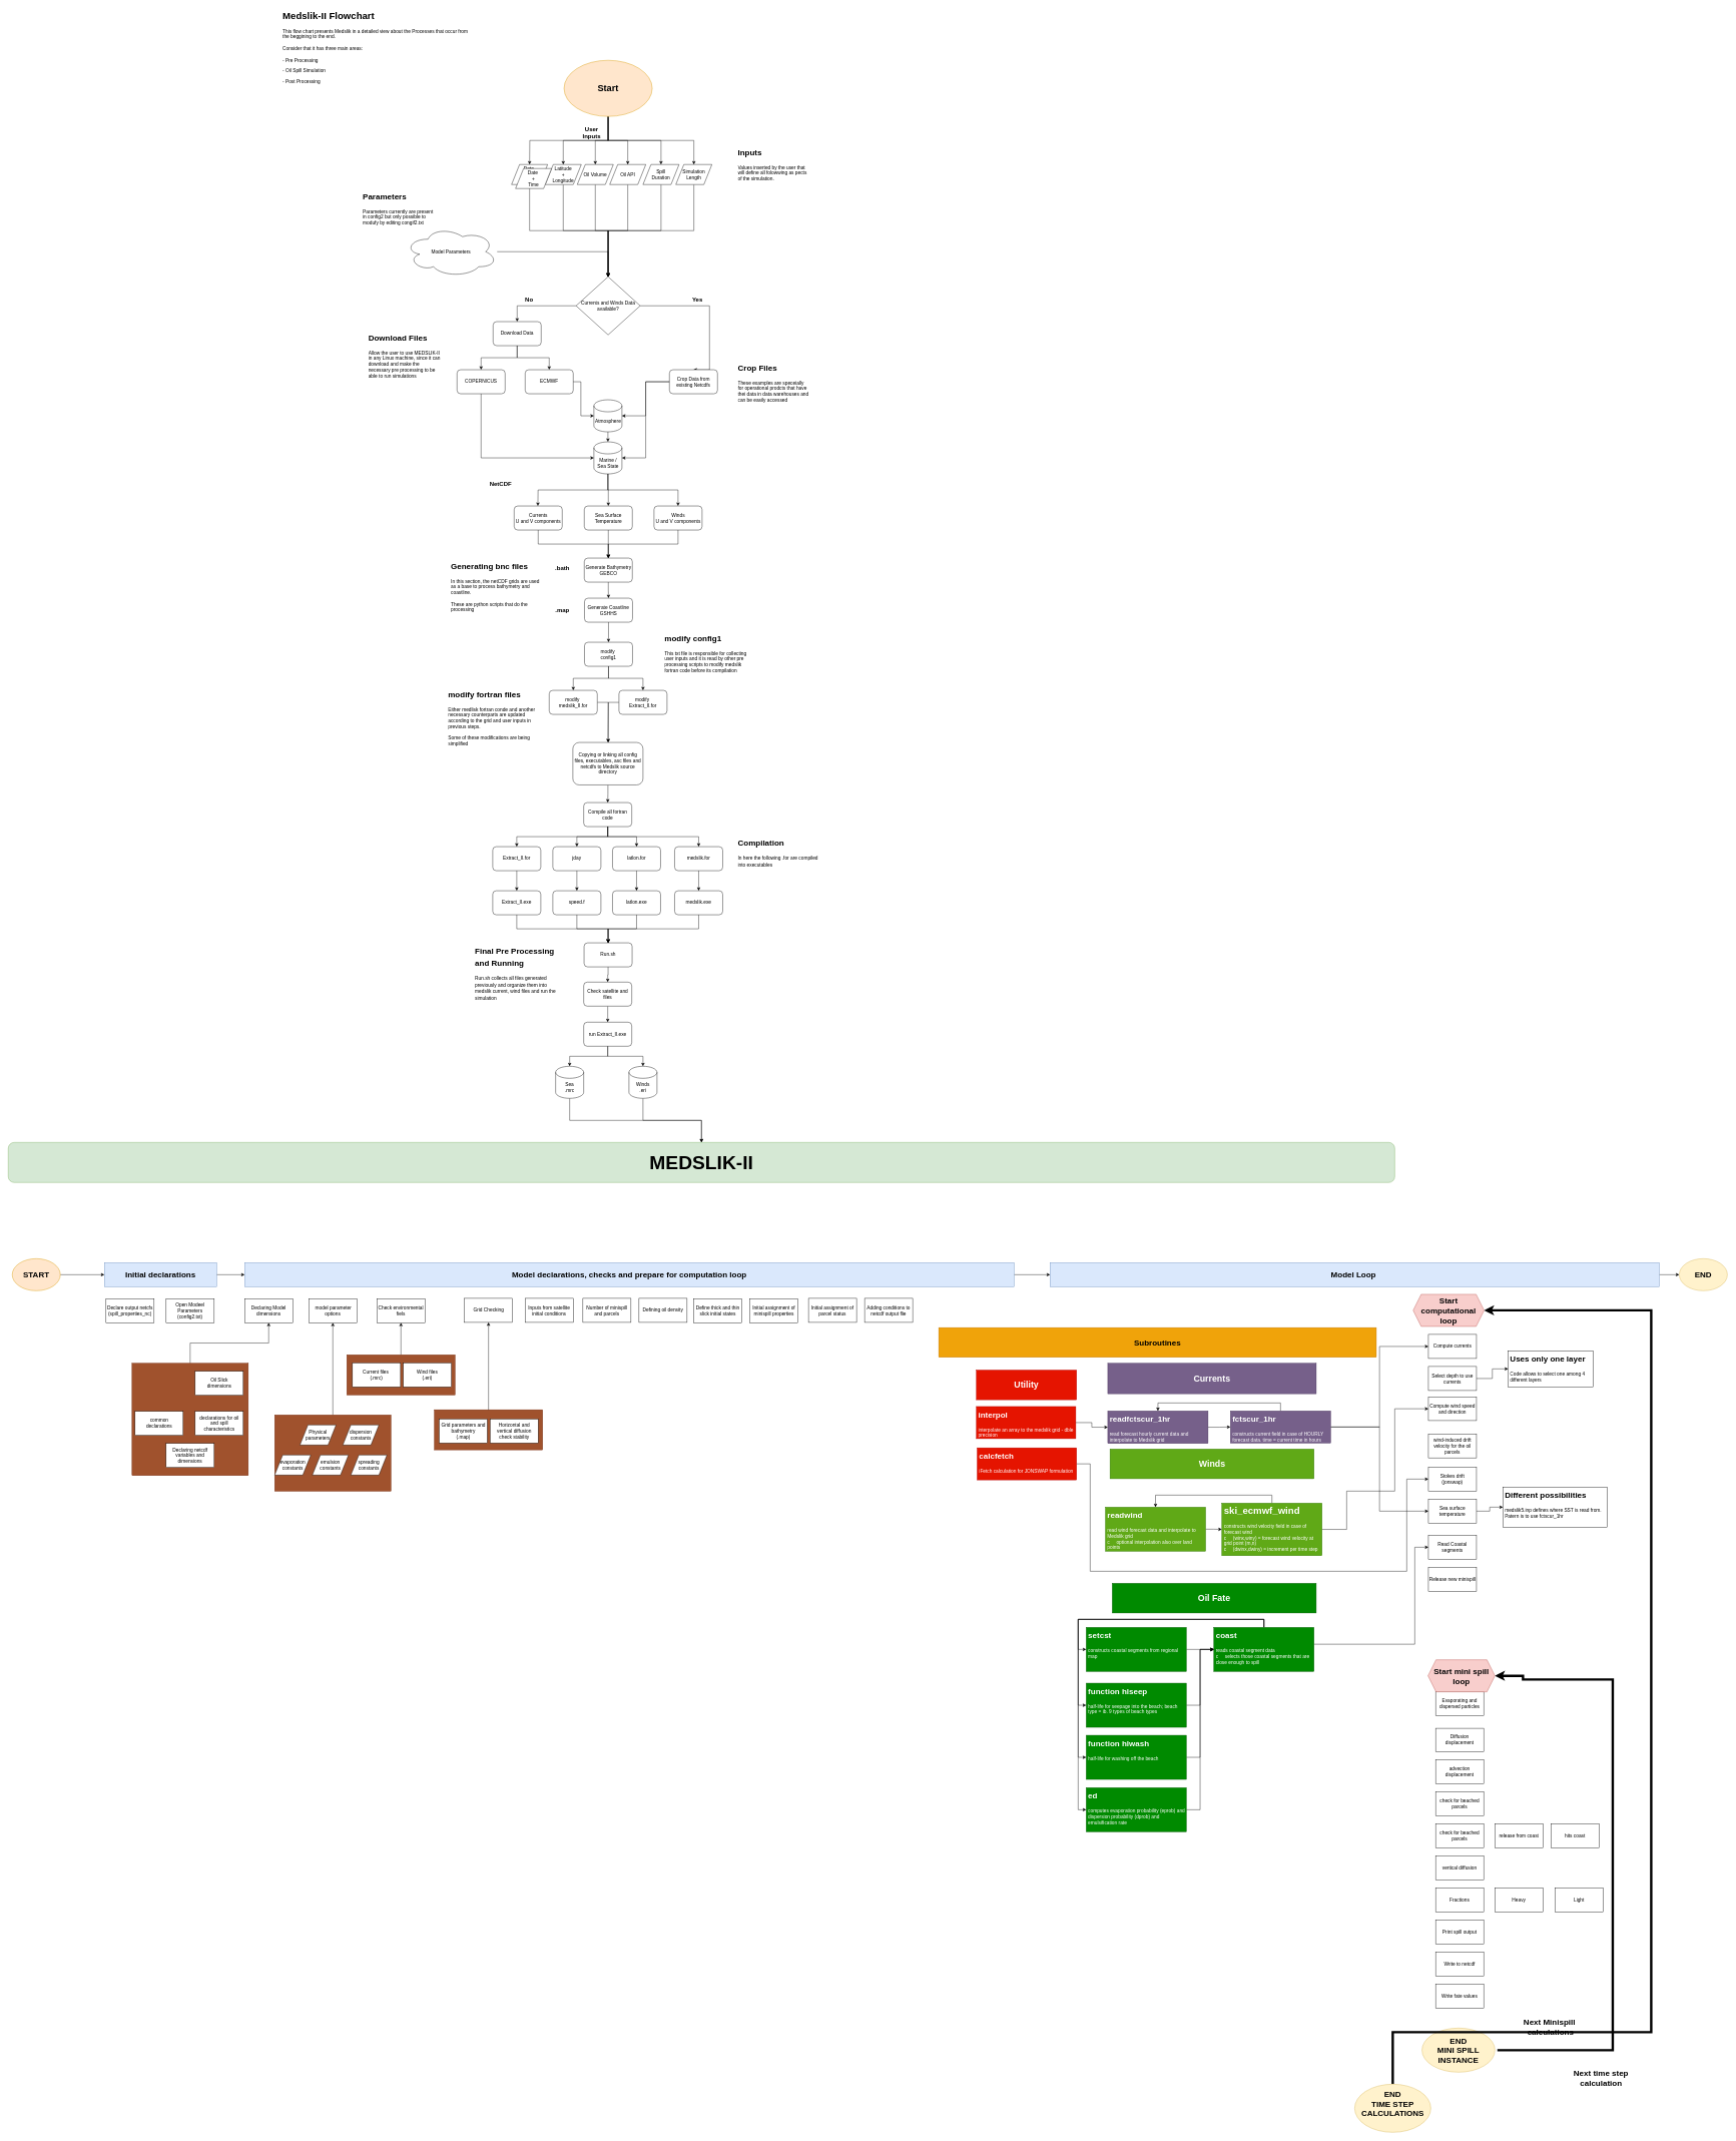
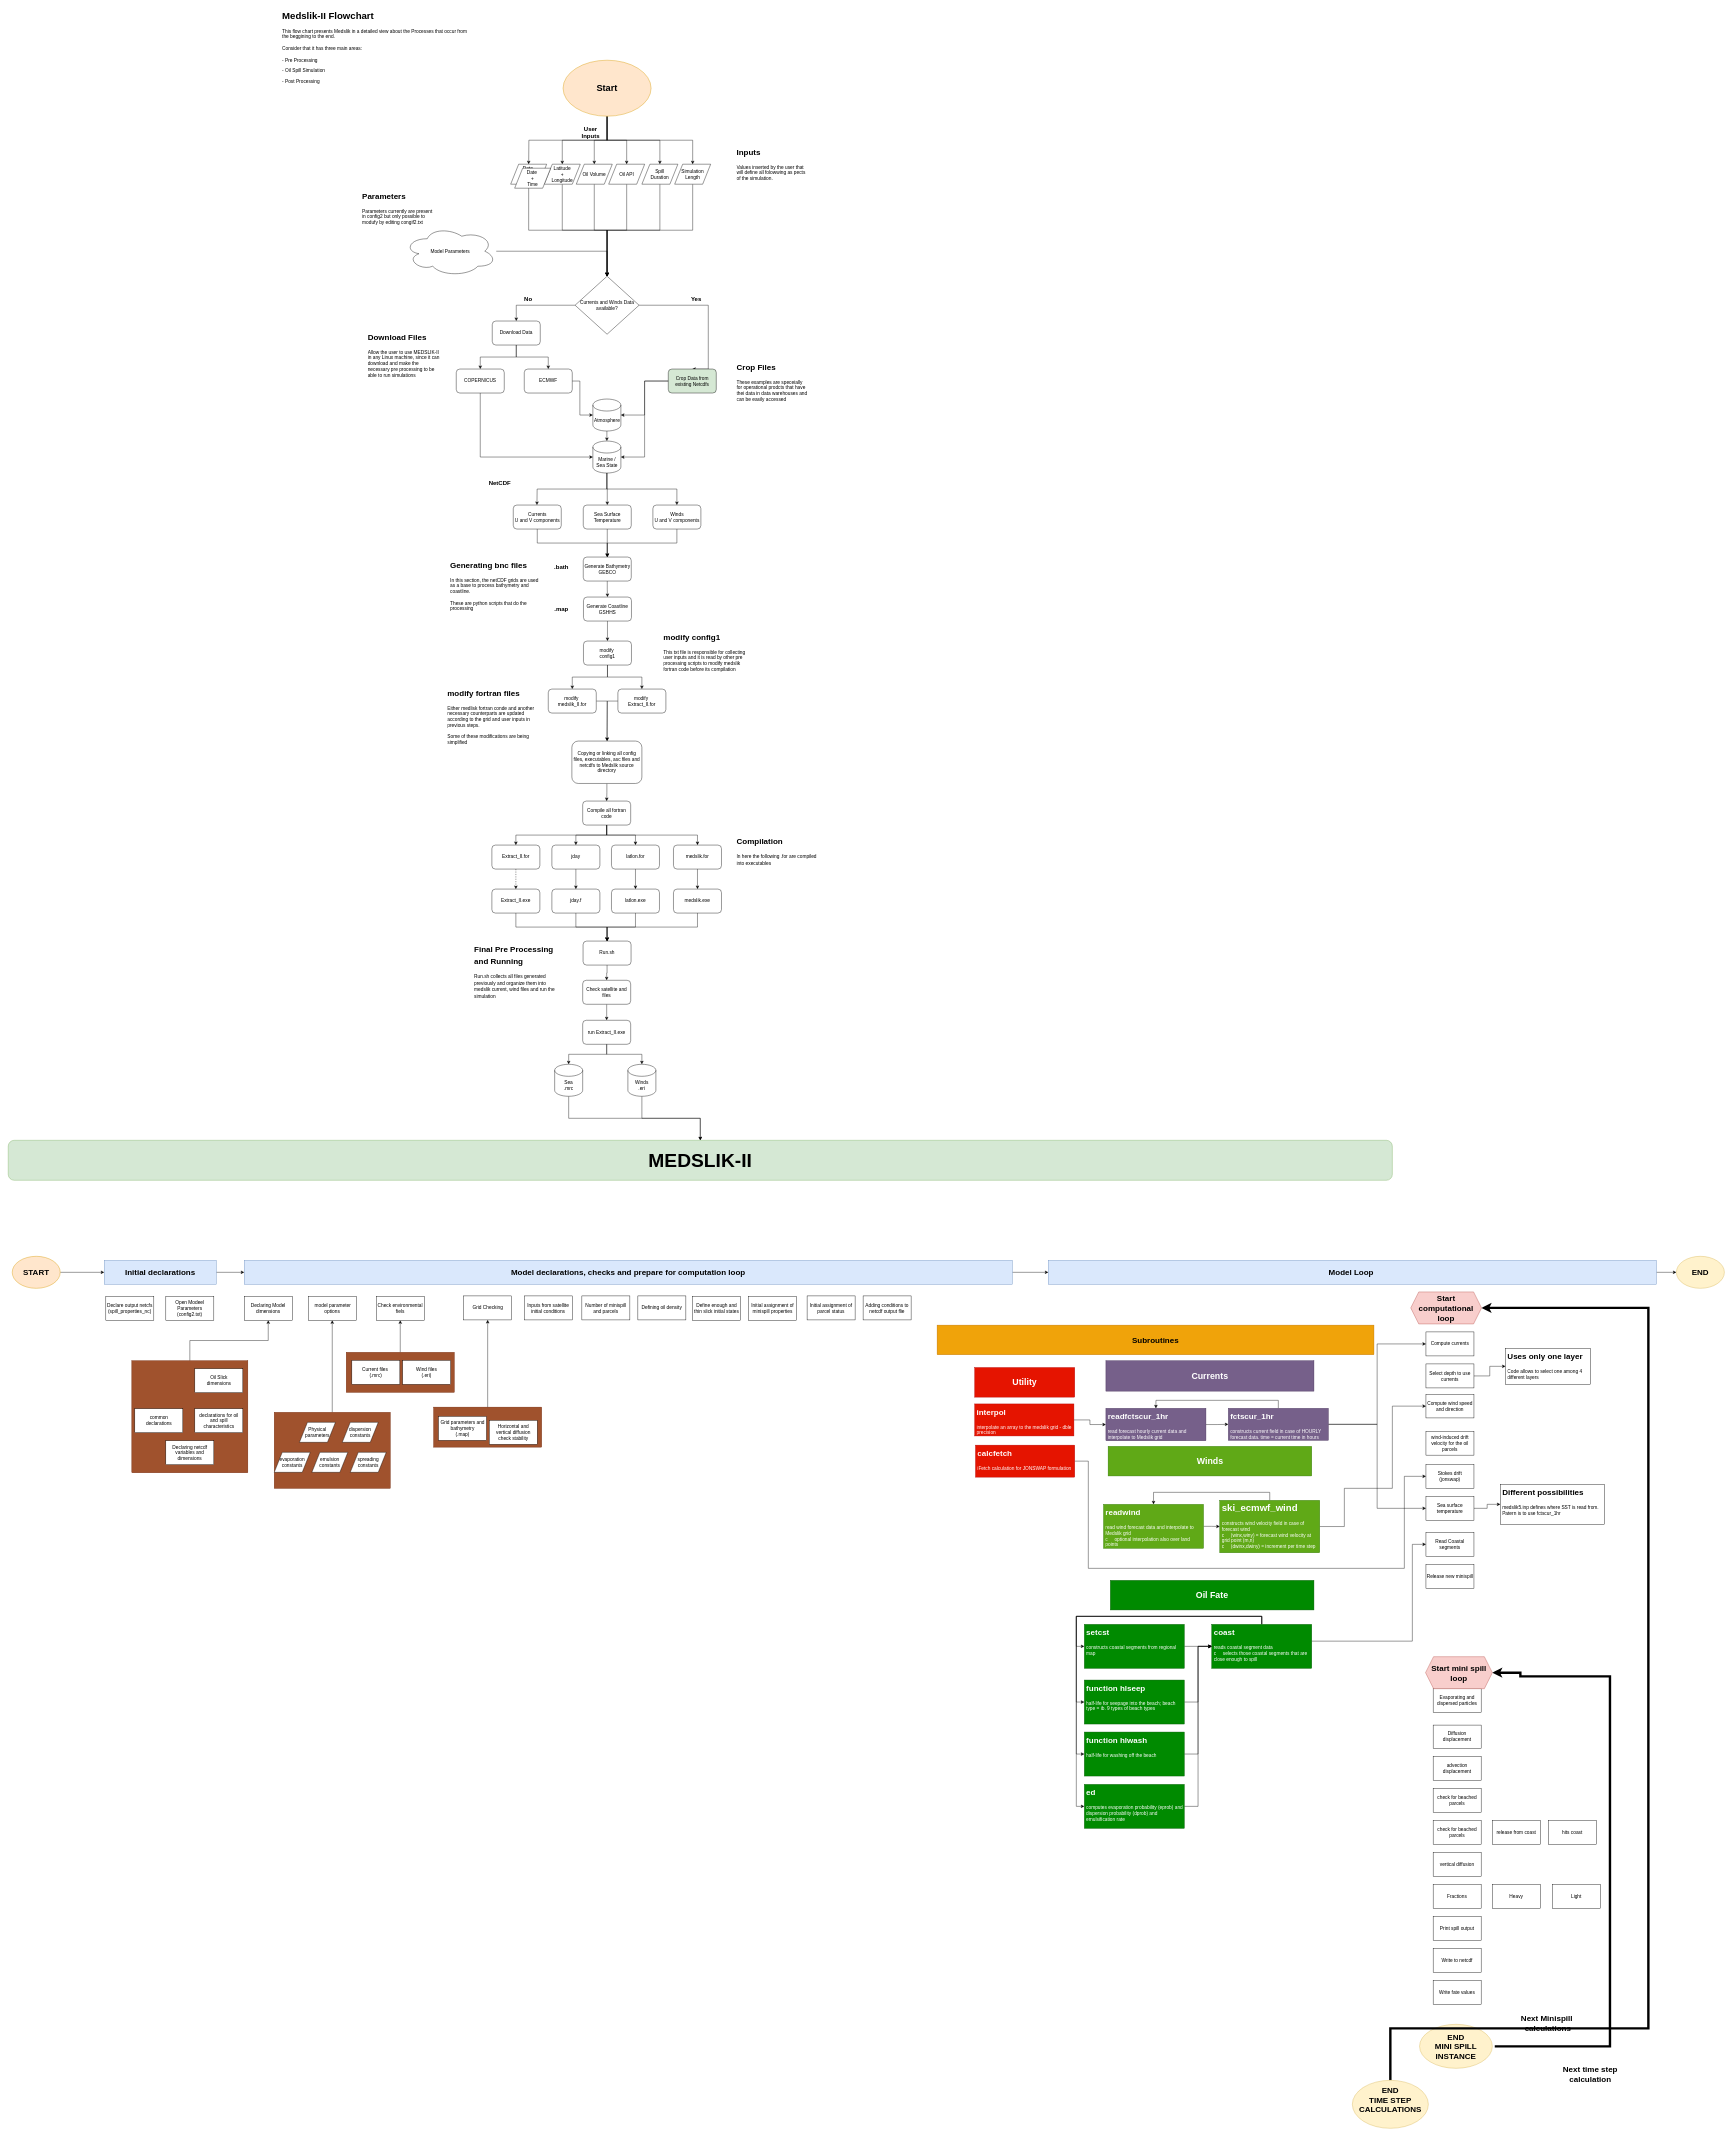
- <mxCell id="16" value="Crop Data from existing Netcdfs" style="rounded=1;whiteSpace=wrap;html=1;" parent="1" vertex="1"><mxGeometry x="1670" y="922" width="120" height="60" as="geometry" /></mxCell>
+ <mxCell id="16" value="Crop Data from existing Netcdfs" style="rounded=1;whiteSpace=wrap;html=1;fillColor=#d5e8d4;" parent="1" vertex="1"><mxGeometry x="1670" y="922" width="120" height="60" as="geometry" /></mxCell>
- <mxCell id="80" style="edgeStyle=orthogonalEdgeStyle;rounded=0;orthogonalLoop=1;jettySize=auto;html=1;entryX=0.5;entryY=0;entryDx=0;entryDy=0;" parent="1" source="81" target="90" edge="1"><mxGeometry relative="1" as="geometry" /></mxCell>
+ <mxCell id="80" style="edgeStyle=orthogonalEdgeStyle;rounded=0;orthogonalLoop=1;jettySize=auto;html=1;entryX=0.5;entryY=0;entryDx=0;entryDy=0;dashed=1;" parent="1" source="81" target="90" edge="1"><mxGeometry relative="1" as="geometry" /></mxCell>
- <mxCell id="92" value="speed.f" style="rounded=1;whiteSpace=wrap;html=1;" parent="1" vertex="1"><mxGeometry x="1379" y="2222" width="120" height="60" as="geometry" /></mxCell>
+ <mxCell id="92" value="jday.f" style="rounded=1;whiteSpace=wrap;html=1;" parent="1" vertex="1"><mxGeometry x="1379" y="2222" width="120" height="60" as="geometry" /></mxCell>
- <mxCell id="124" value="Define thick and thin slick initial states" style="rounded=0;whiteSpace=wrap;html=1;" vertex="1" parent="1"><mxGeometry x="1731" y="3240" width="120" height="60" as="geometry" /></mxCell>
+ <mxCell id="124" value="Define enough and thin slick initial states" style="rounded=0;whiteSpace=wrap;html=1;" vertex="1" parent="1"><mxGeometry x="1731" y="3240" width="120" height="60" as="geometry" /></mxCell>
- <mxCell id="185" value="Horizontal and vertical diffusion&lt;br&gt;check stability" style="rounded=0;whiteSpace=wrap;html=1;" vertex="1" parent="182"><mxGeometry x="139" y="23" width="120" height="60" as="geometry" /></mxCell>
+ <mxCell id="185" value="Horizontal and vertical diffusion&lt;br&gt;check stability" style="rounded=0;whiteSpace=wrap;html=1;" vertex="1" parent="182"><mxGeometry x="139" y="33" width="120" height="60" as="geometry" /></mxCell>
- <mxCell id="180" value="&lt;span style=&quot;font-size: 20px;&quot;&gt;&lt;b&gt;Next time step calculation&lt;br&gt;&lt;/b&gt;&lt;/span&gt;" style="text;html=1;strokeColor=none;fillColor=none;align=center;verticalAlign=middle;whiteSpace=wrap;rounded=0;" vertex="1" parent="1"><mxGeometry x="3910" y="5129.8" width="170" height="109" as="geometry" /></mxCell>
+ <mxCell id="180" value="&lt;span style=&quot;font-size: 20px;&quot;&gt;&lt;b&gt;Next time step calculation&lt;br&gt;&lt;/b&gt;&lt;/span&gt;" style="text;html=1;strokeColor=none;fillColor=none;align=center;verticalAlign=middle;whiteSpace=wrap;rounded=0;" vertex="1" parent="1"><mxGeometry x="3890" y="5129.8" width="170" height="109" as="geometry" /></mxCell>
